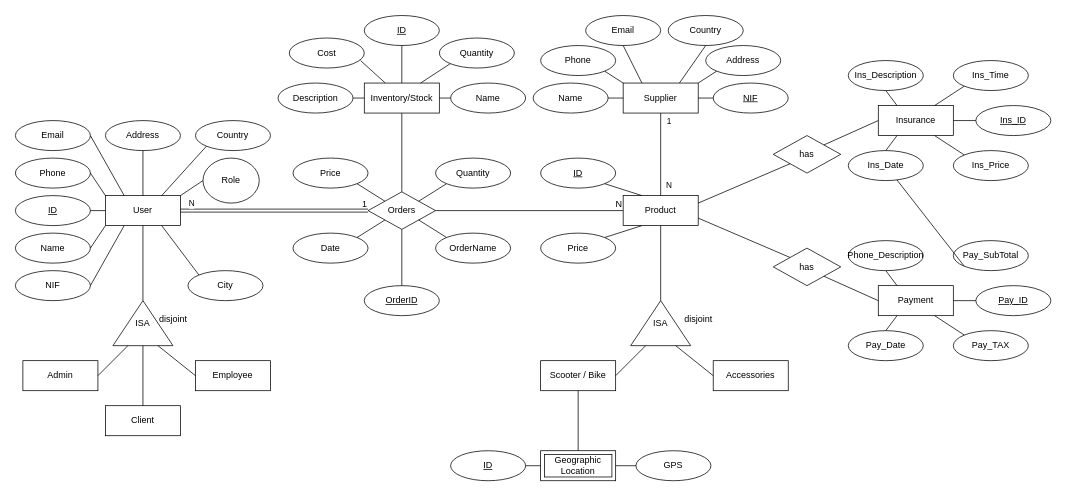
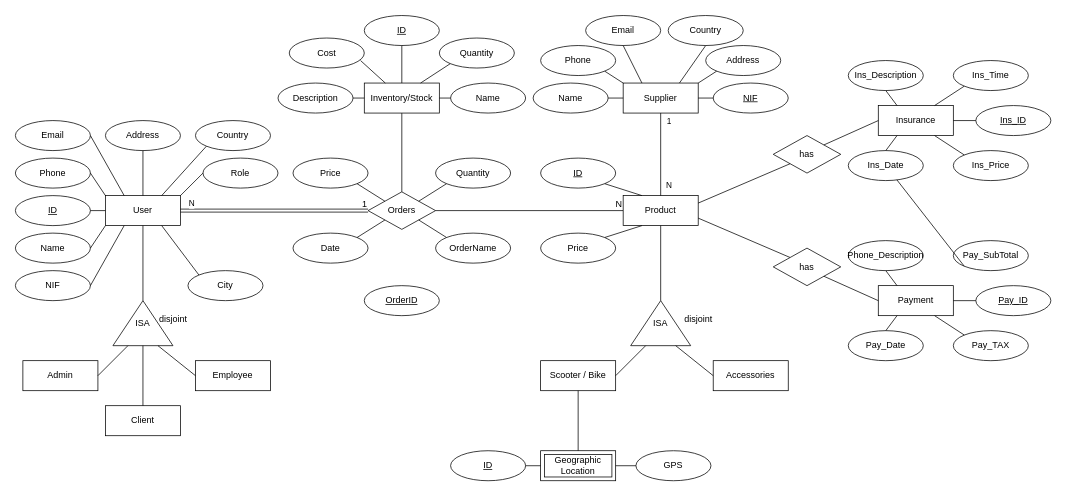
- <mxCell id="27" value="Role" style="ellipse;whiteSpace=wrap;html=1;align=center;" parent="1" vertex="1"><mxGeometry x="270" y="210" width="75" height="60" as="geometry" /></mxCell>
+ <mxCell id="27" value="Role" style="ellipse;whiteSpace=wrap;html=1;align=center;" parent="1" vertex="1"><mxGeometry x="270" y="210" width="100" height="40" as="geometry" /></mxCell>
- <mxCell id="40" value="" style="endArrow=none;html=1;rounded=0;exitX=0.5;exitY=1;exitDx=0;exitDy=0;entryX=0.5;entryY=0;entryDx=0;entryDy=0;" parent="1" source="32" target="36" edge="1"><mxGeometry relative="1" as="geometry"><mxPoint x="520" y="390" as="sourcePoint" /><mxPoint x="680" y="390" as="targetPoint" /></mxGeometry></mxCell>
